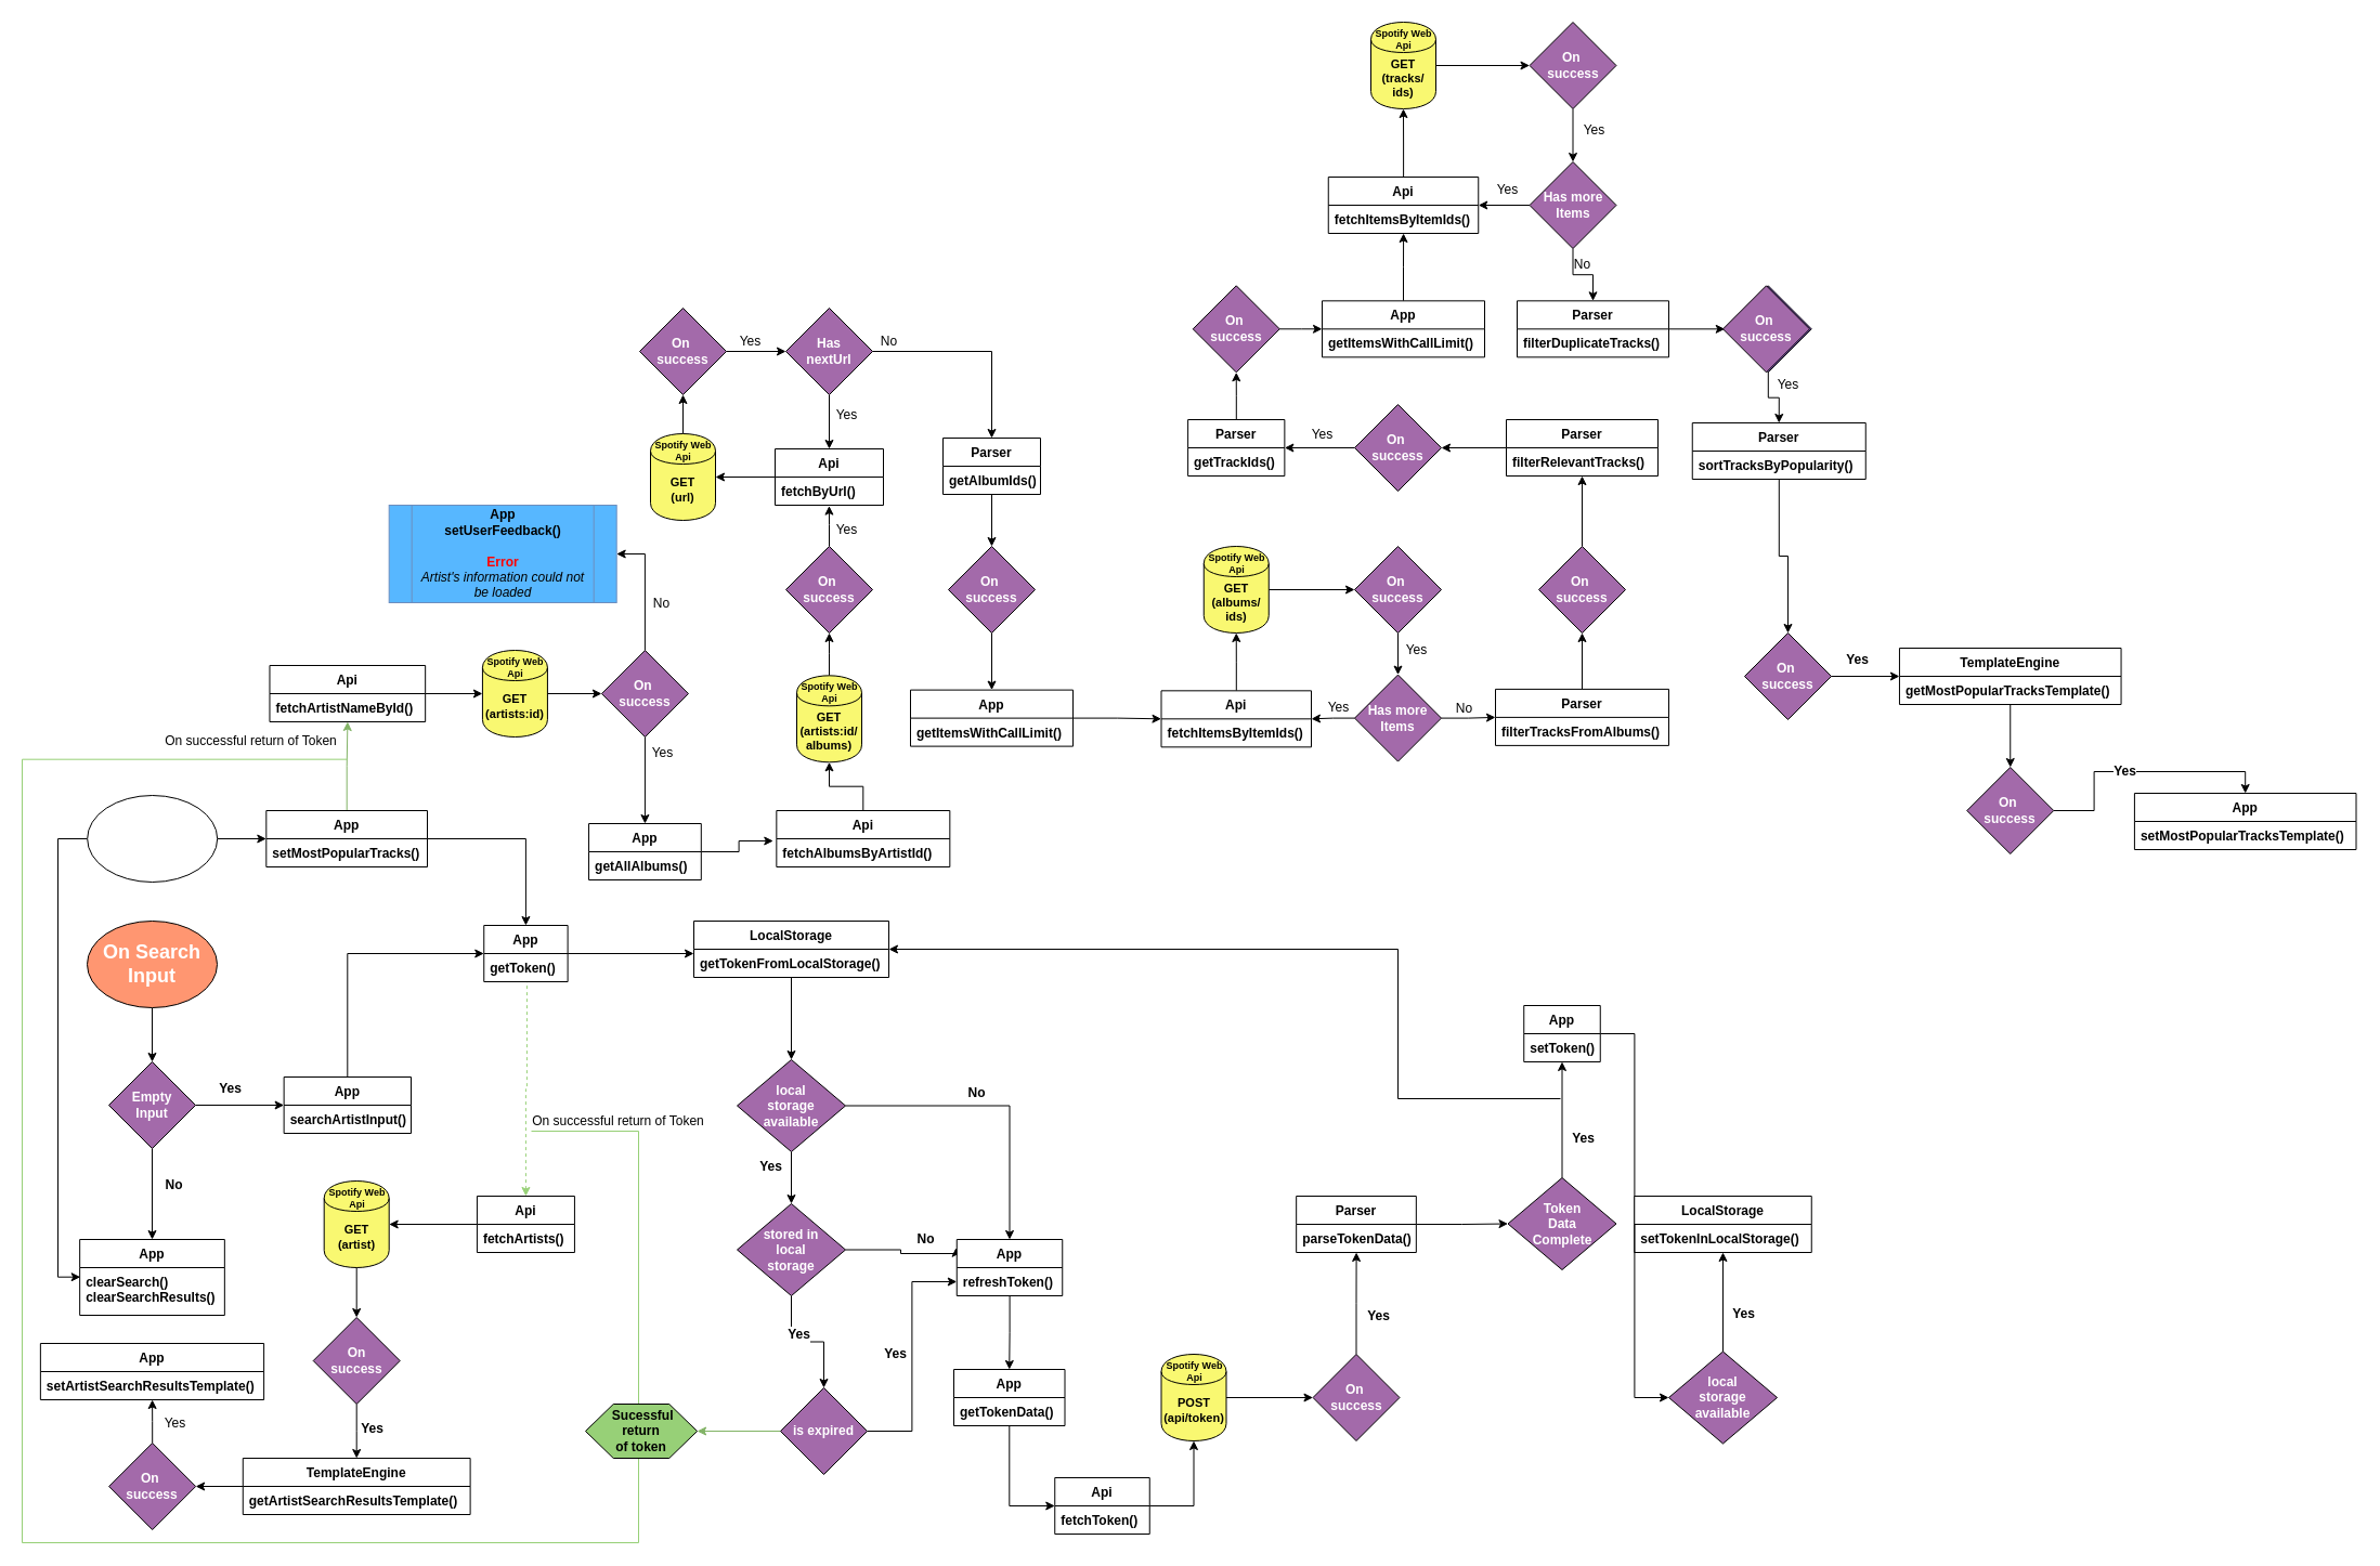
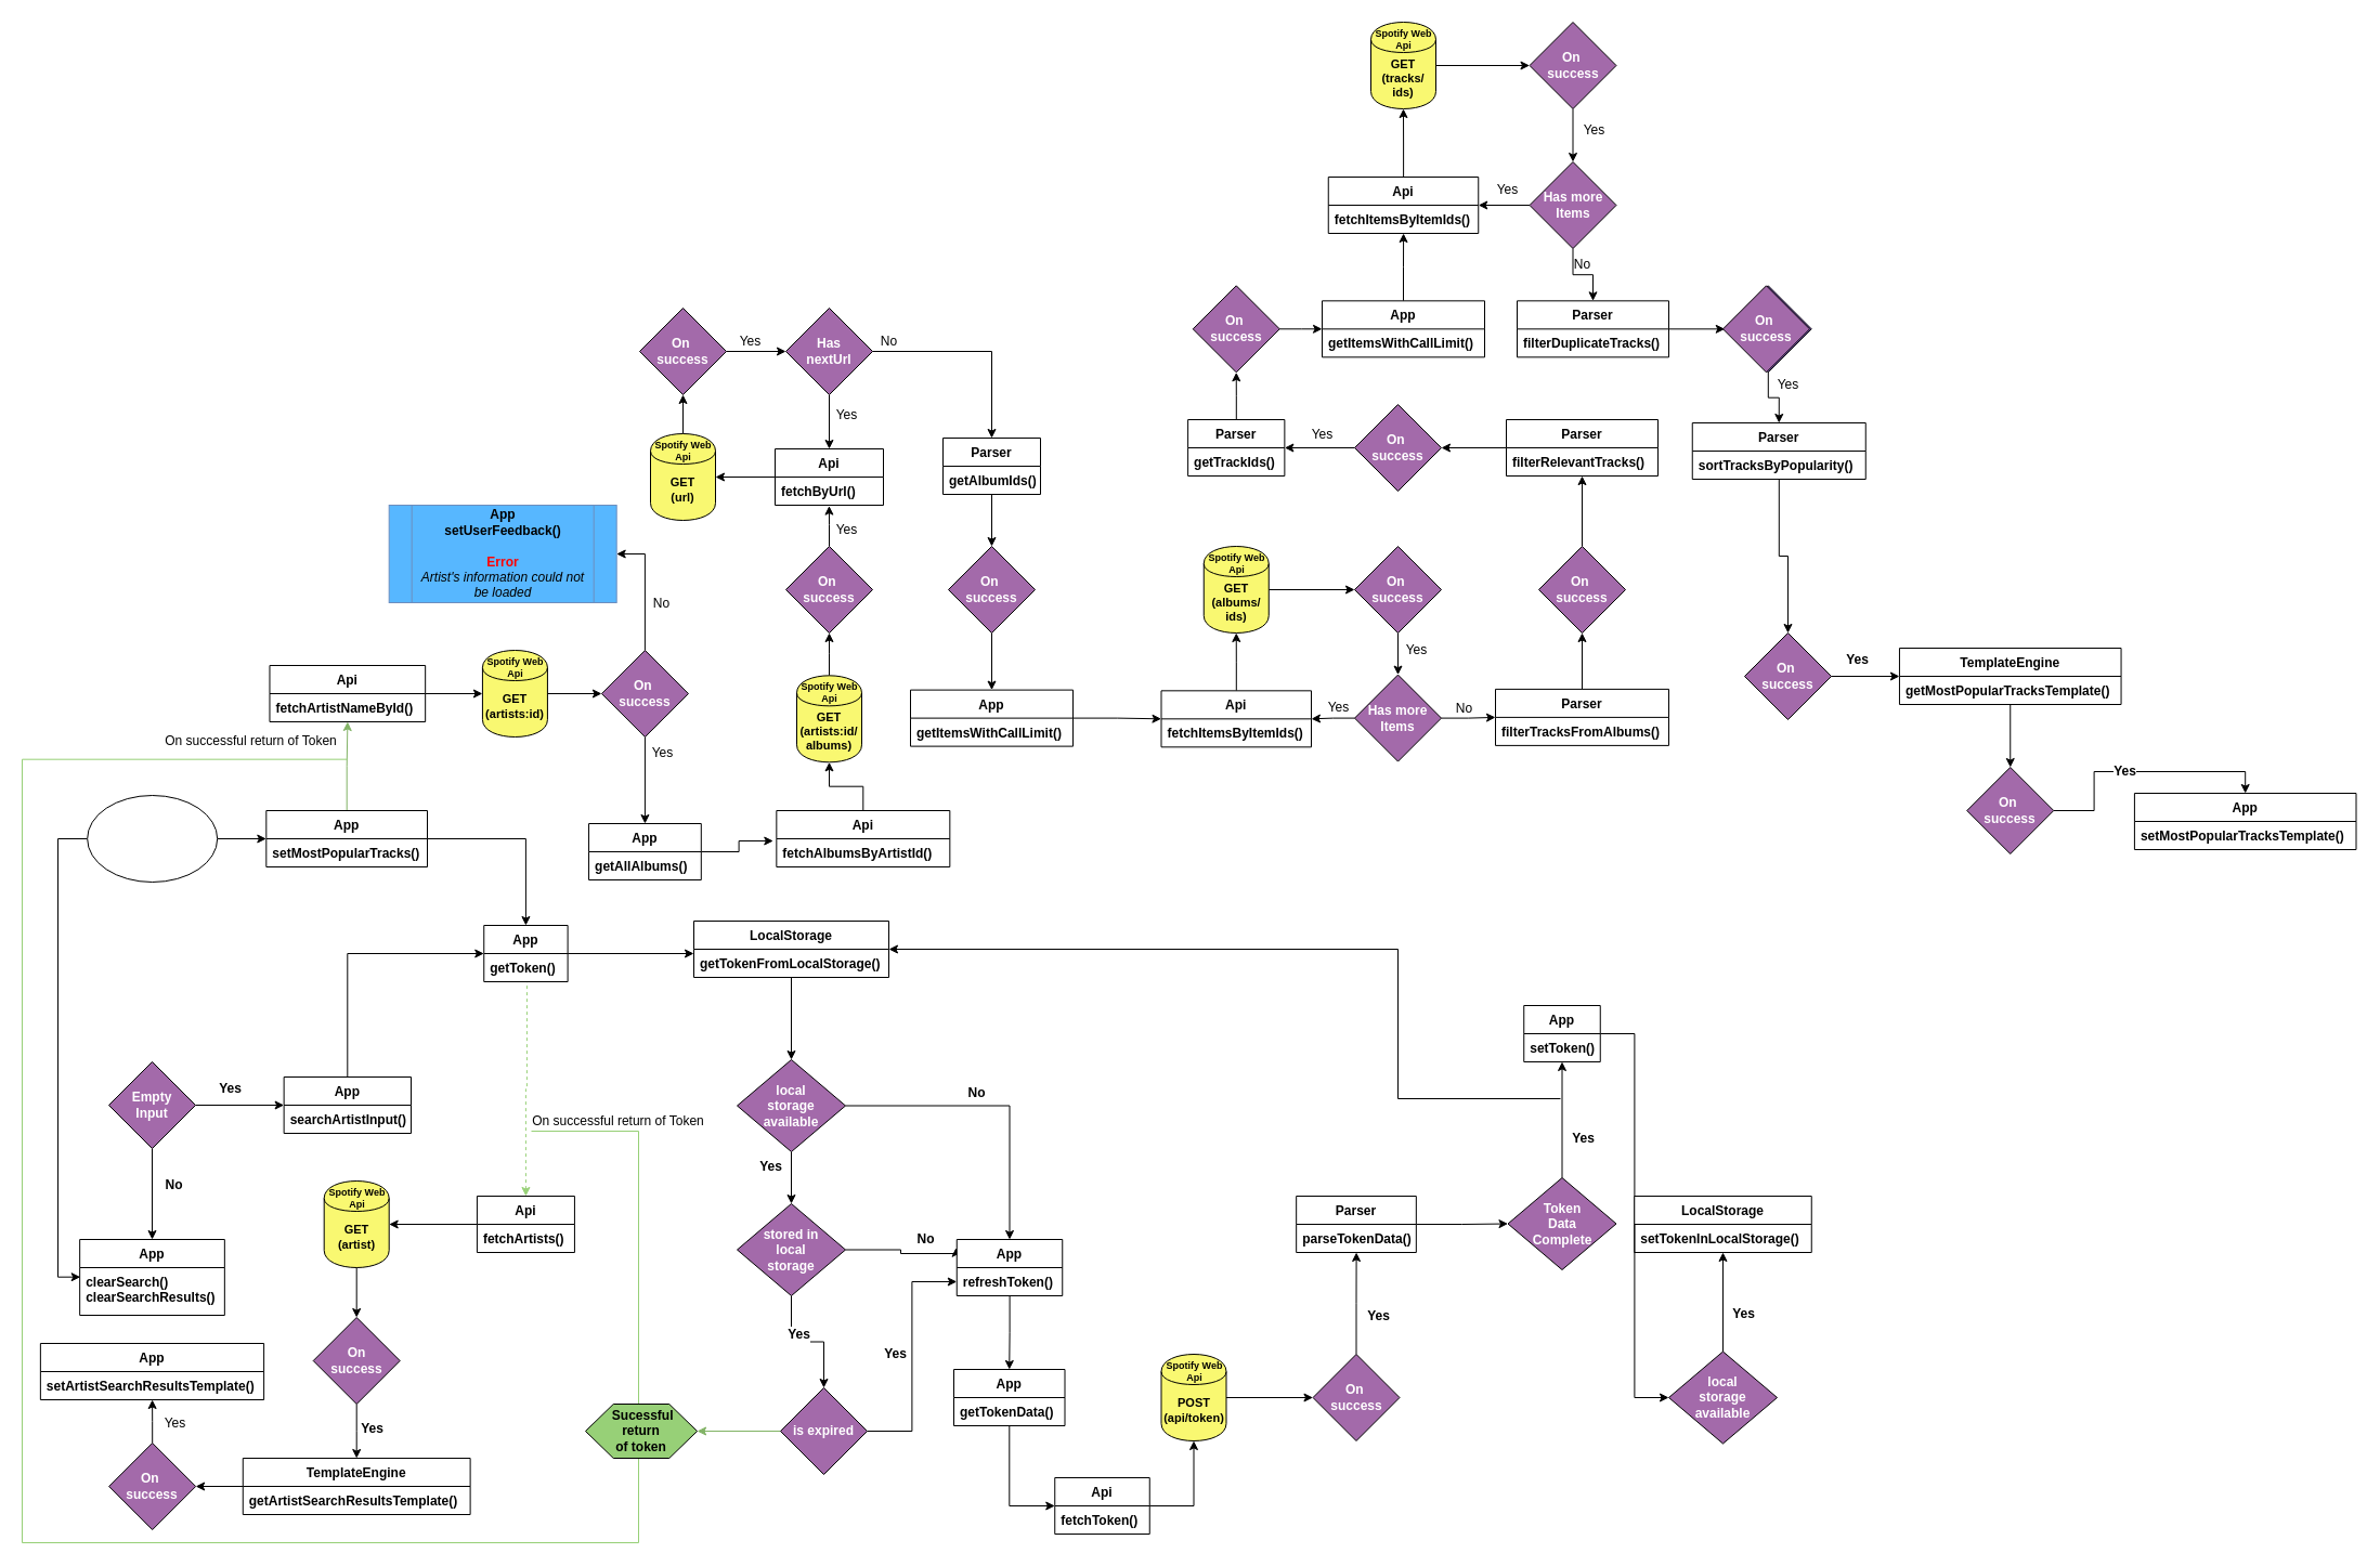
- <mxCell id="41" value="On Search Input" style="ellipse;whiteSpace=wrap;html=1;fillColor=#FF9671;fontColor=#FFFFFF;fontStyle=1;fontSize=18;" parent="1" vertex="1"><mxGeometry x="80" y="850" width="120" height="80" as="geometry" /></mxCell>
- <mxCell id="40" style="edgeStyle=orthogonalEdgeStyle;rounded=0;orthogonalLoop=1;jettySize=auto;html=1;entryX=0.5;entryY=0;entryDx=0;entryDy=0;fontStyle=1" parent="1" source="41" target="46" edge="1"><mxGeometry relative="1" as="geometry" /></mxCell>
